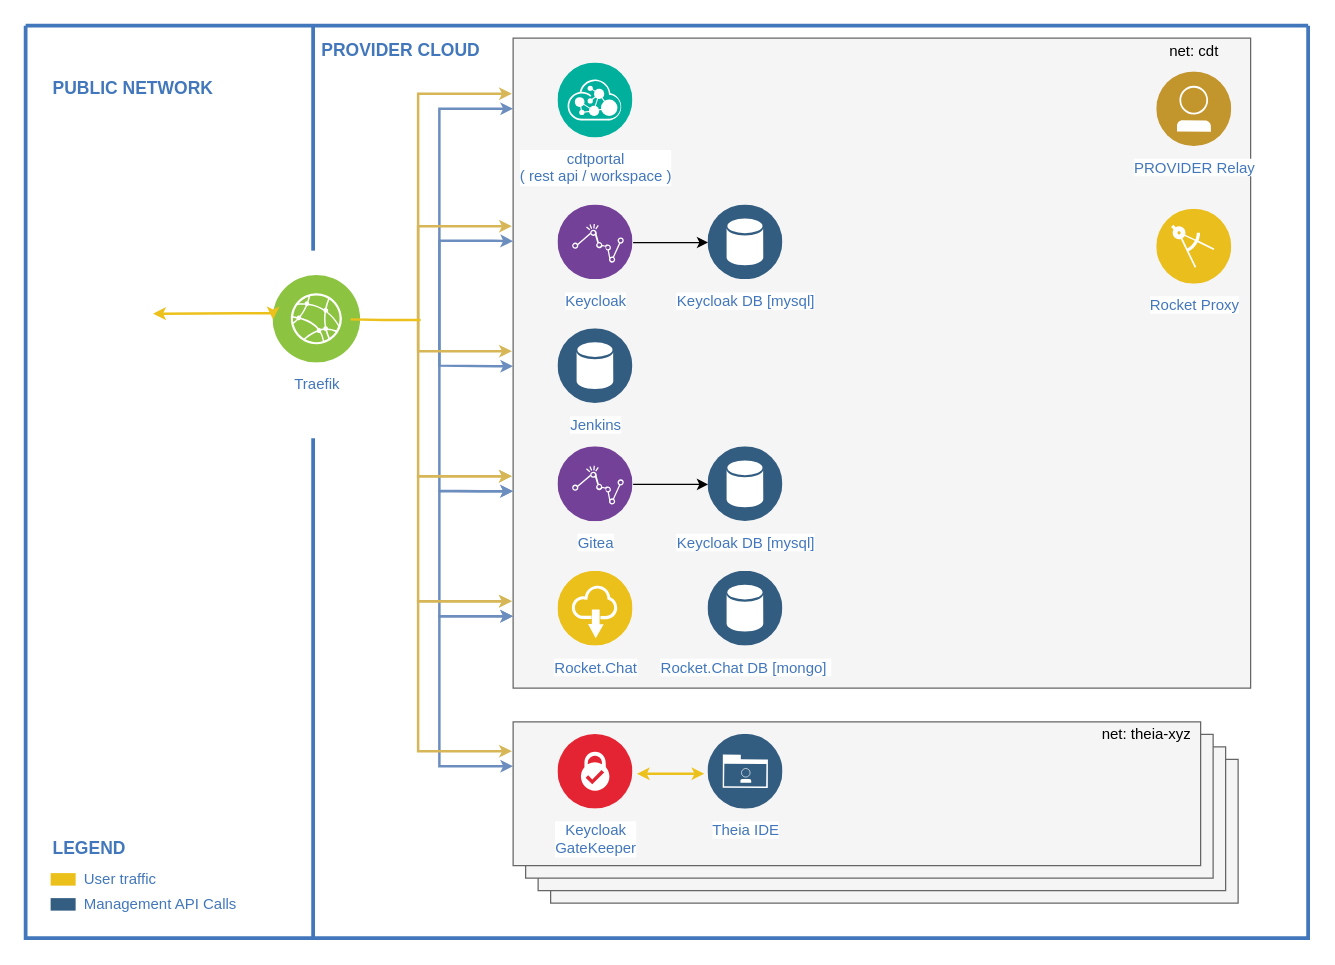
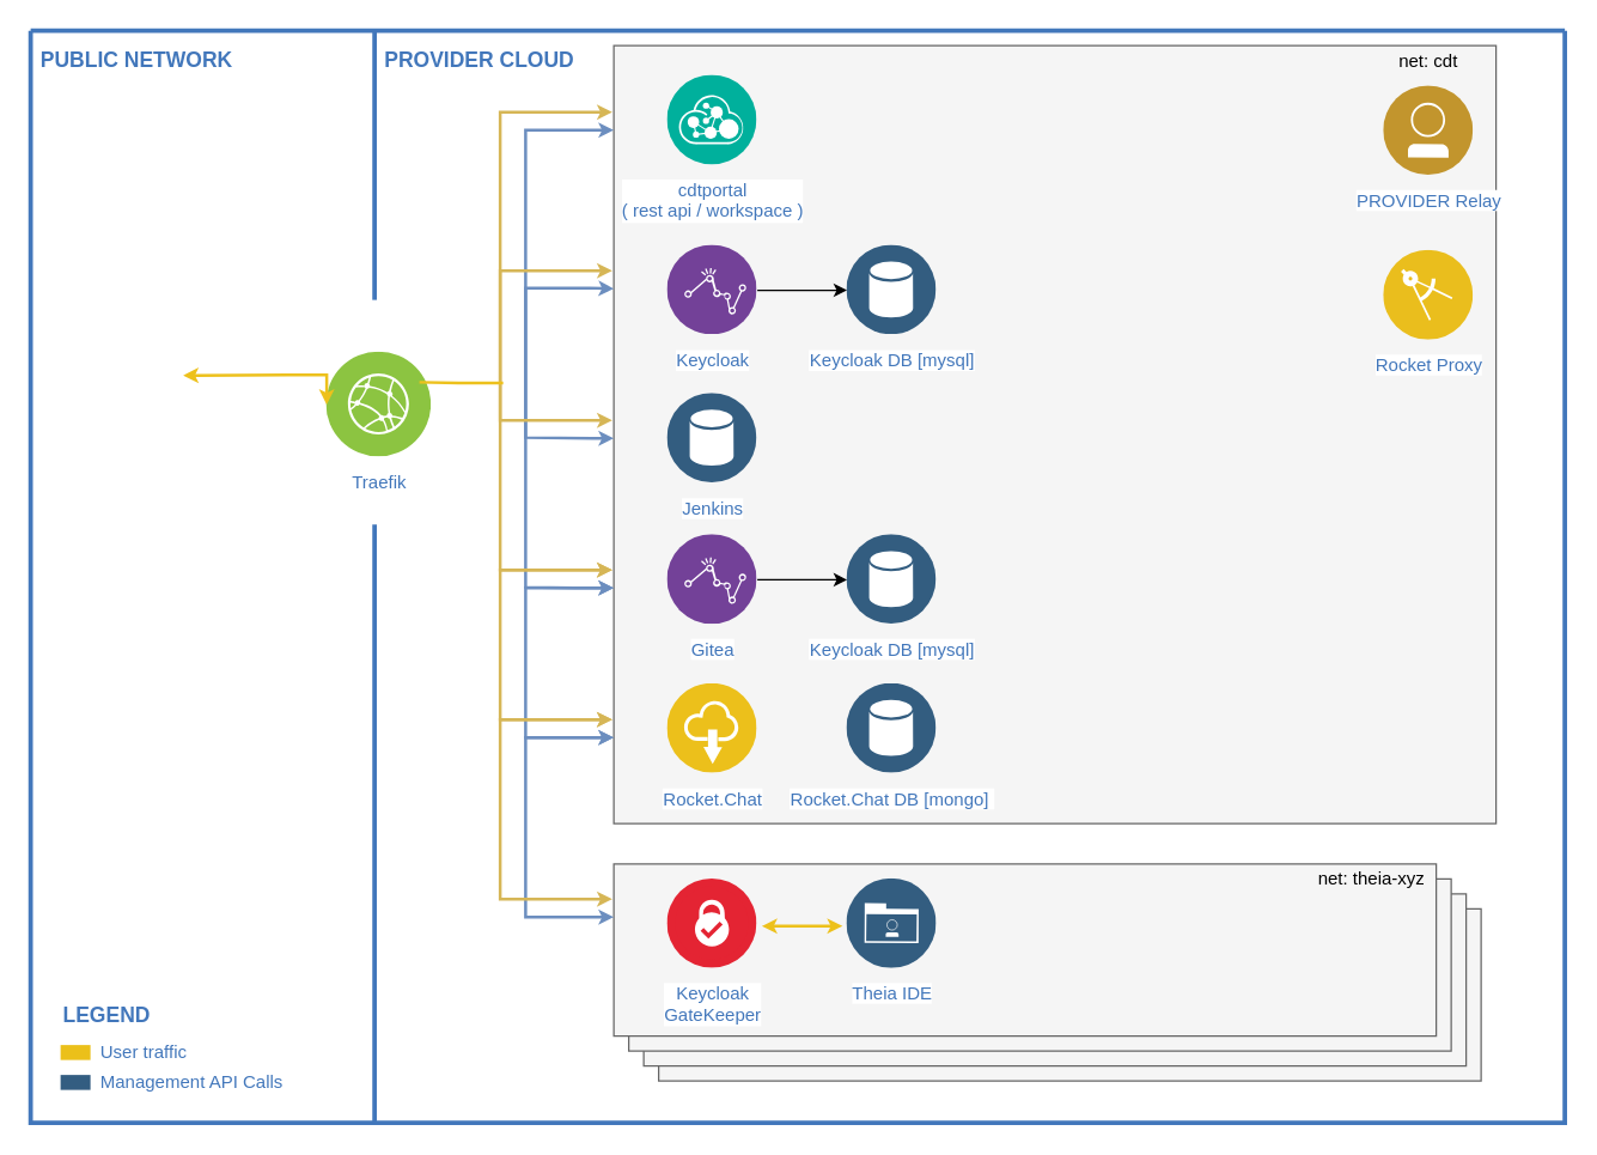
- <mxCell id="8" value="PUBLIC NETWORK" style="text;html=1;align=left;verticalAlign=middle;fontColor=#4277BB;shadow=0;dashed=0;strokeColor=none;fillColor=none;labelBackgroundColor=none;fontStyle=1;fontSize=14;spacingLeft=5;" parent="2" vertex="1"><mxGeometry x="15" y="40" width="150" height="20" as="geometry" /></mxCell>
+ <mxCell id="8" value="PUBLIC NETWORK" style="text;html=1;align=left;verticalAlign=middle;fontColor=#4277BB;shadow=0;dashed=0;strokeColor=none;fillColor=none;labelBackgroundColor=none;fontStyle=1;fontSize=14;spacingLeft=5;" parent="2" vertex="1"><mxGeometry y="10" width="150" height="20" as="geometry" /></mxCell>
- <mxCell id="4" value="Traefik&lt;br&gt;" style="aspect=fixed;perimeter=ellipsePerimeter;html=1;align=center;shadow=0;dashed=0;image;image=img/lib/ibm/infrastructure/edge_services.svg;strokeColor=#FF0000;fillColor=#FFFF66;gradientColor=none;fontColor=#4277BB;labelBackgroundColor=#ffffff;spacingTop=3;" parent="2" vertex="1"><mxGeometry x="198" y="200" width="70" height="70" as="geometry" /></mxCell>
+ <mxCell id="4" value="Traefik&lt;br&gt;" style="aspect=fixed;perimeter=ellipsePerimeter;html=1;align=center;shadow=0;dashed=0;image;image=img/lib/ibm/infrastructure/edge_services.svg;strokeColor=#FF0000;fillColor=#FFFF66;gradientColor=none;fontColor=#4277BB;labelBackgroundColor=#ffffff;spacingTop=3;" parent="2" vertex="1"><mxGeometry x="198" y="215" width="70" height="70" as="geometry" /></mxCell>
